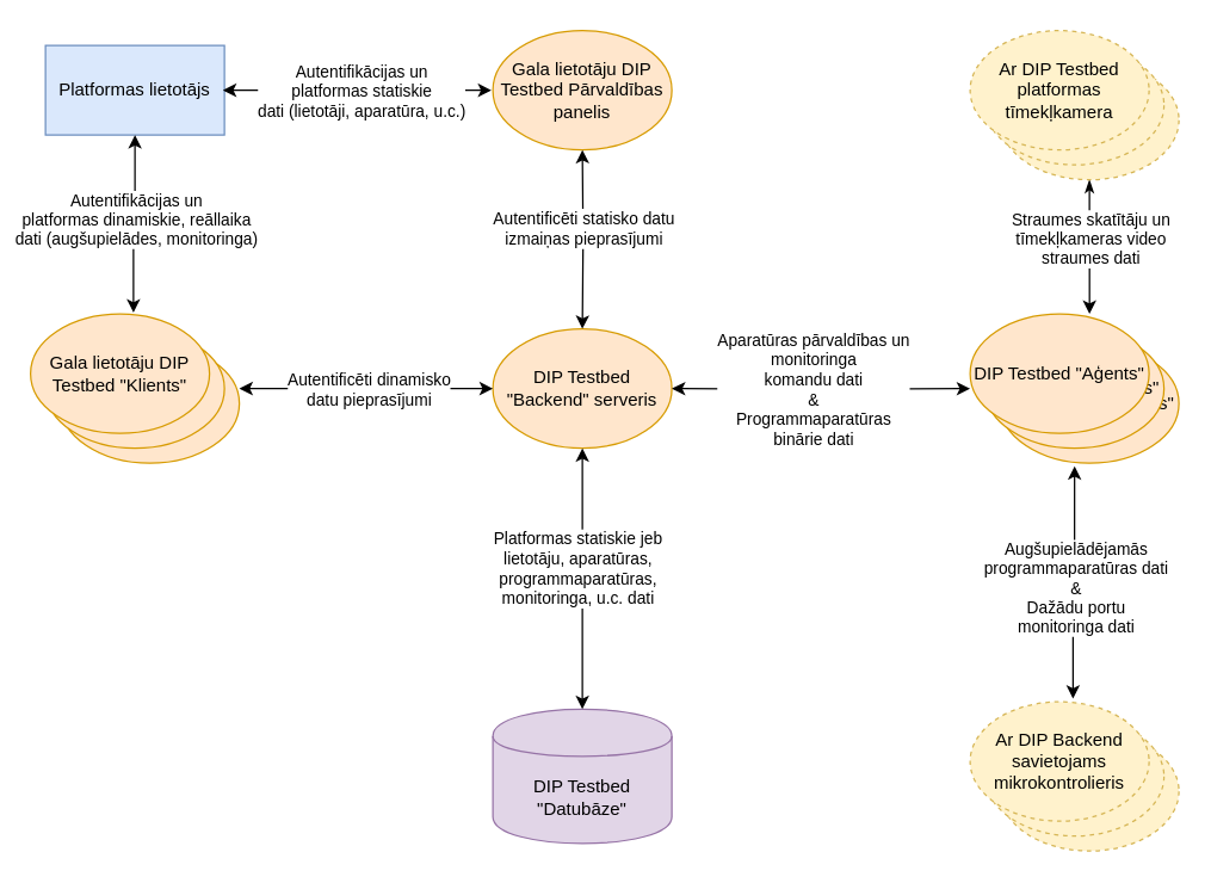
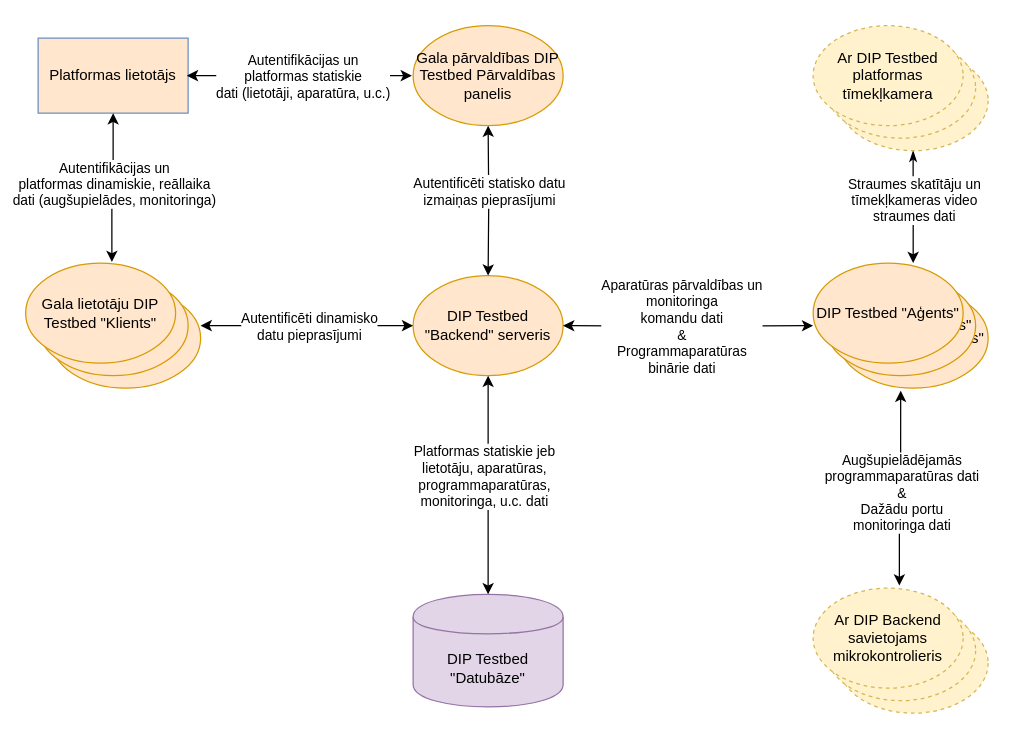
- <mxCell id="4" value="Platformas lietotājs" style="rounded=0;whiteSpace=wrap;html=1;shadow=0;fillColor=#dae8fc;strokeColor=#6c8ebf;" parent="1" vertex="1"><mxGeometry x="30" y="30" width="120" height="60" as="geometry" /></mxCell>
+ <mxCell id="4" value="Platformas lietotājs" style="rounded=0;whiteSpace=wrap;html=1;shadow=0;fillColor=#ffe6cc;strokeColor=#6c8ebf;" parent="1" vertex="1"><mxGeometry x="30" y="30" width="120" height="60" as="geometry" /></mxCell>
- <mxCell id="17" value="Gala lietotāju DIP Testbed Pārvaldības panelis" style="ellipse;whiteSpace=wrap;html=1;fillColor=#ffe6cc;strokeColor=#d79b00;" parent="1" vertex="1"><mxGeometry x="330" y="20" width="120" height="80" as="geometry" /></mxCell>
+ <mxCell id="17" value="Gala pārvaldības DIP Testbed Pārvaldības panelis" style="ellipse;whiteSpace=wrap;html=1;fillColor=#ffe6cc;strokeColor=#d79b00;" parent="1" vertex="1"><mxGeometry x="330" y="20" width="120" height="80" as="geometry" /></mxCell>
